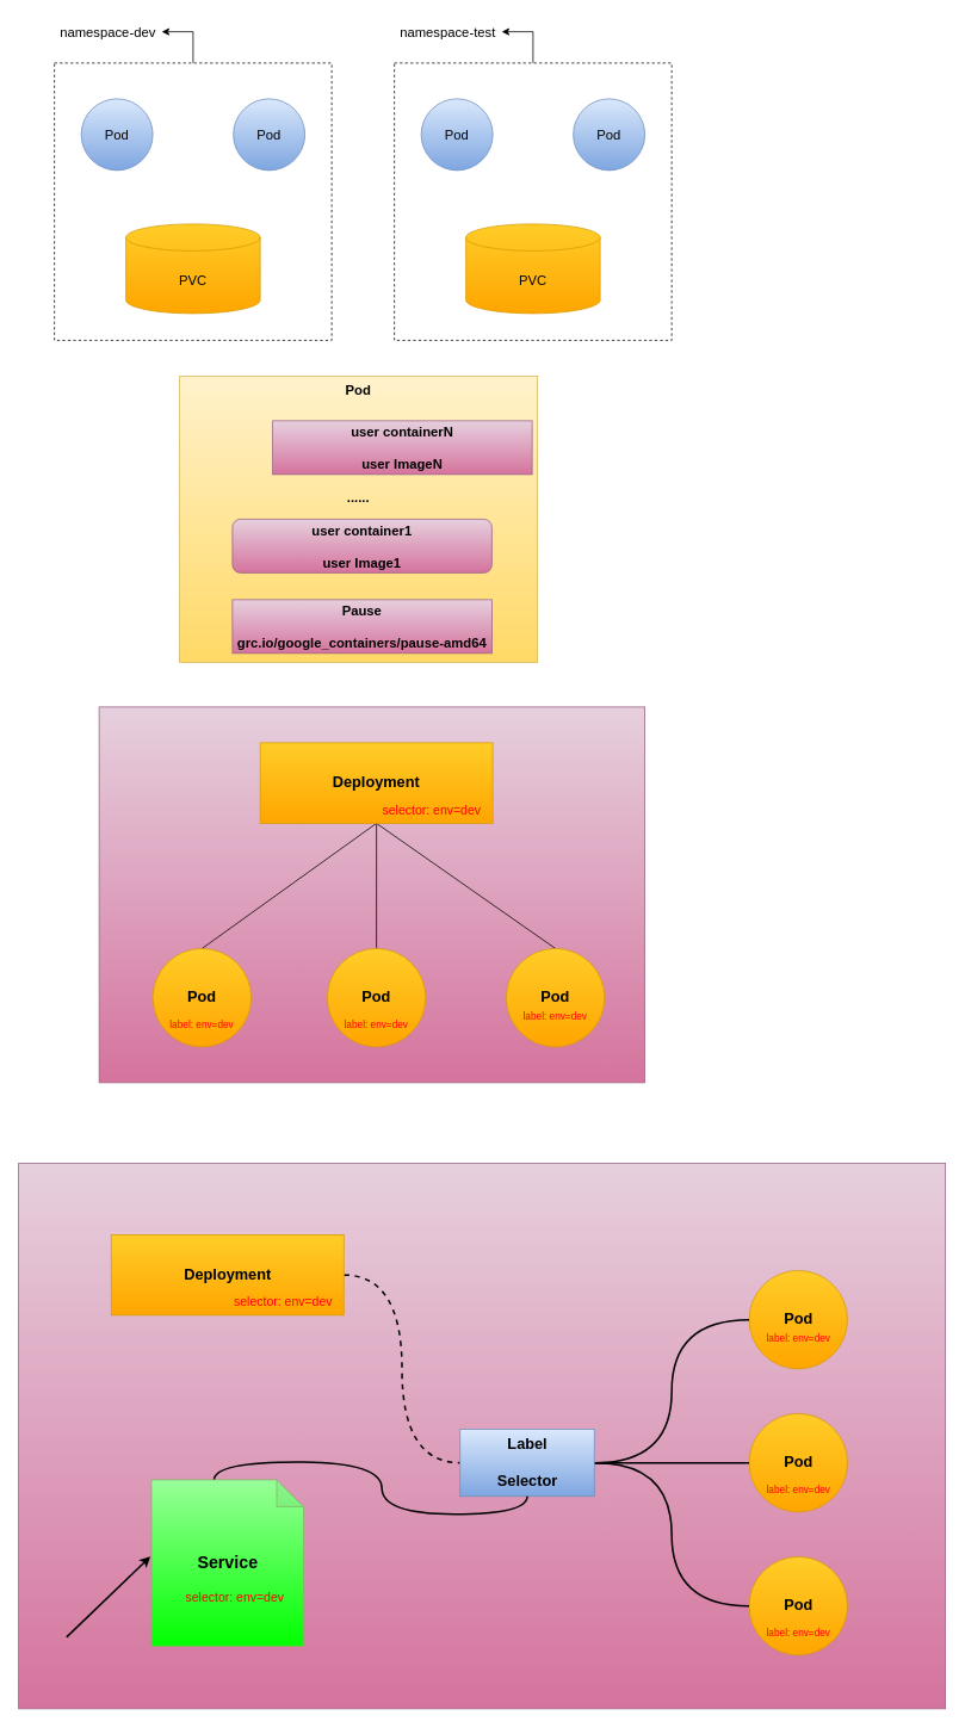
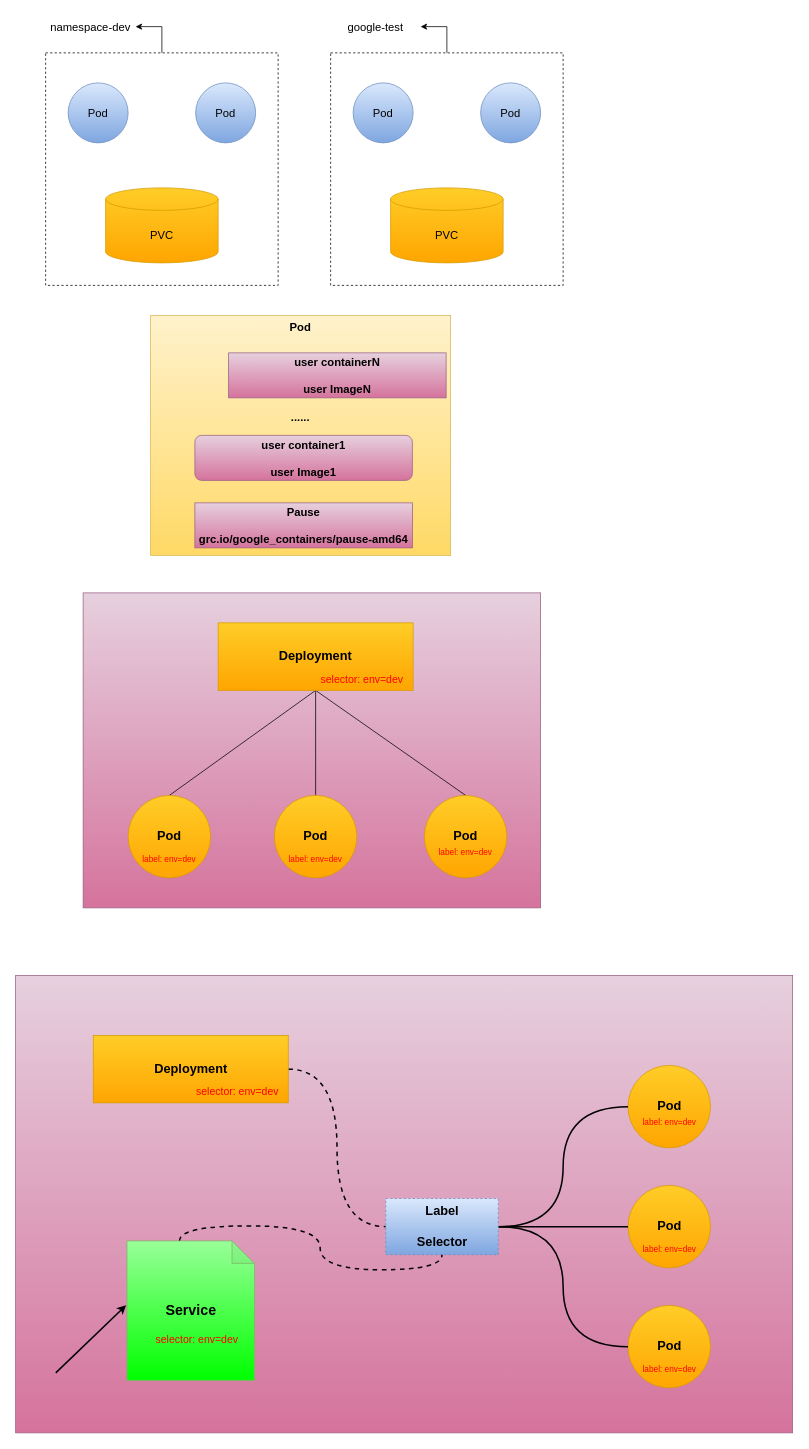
- <mxCell id="16" value="namespace-test" style="text;html=1;strokeColor=none;fillColor=none;align=center;verticalAlign=middle;whiteSpace=wrap;rounded=0;dashed=1;fontSize=15;" parent="1" vertex="1"><mxGeometry x="440" y="20" width="120" height="30" as="geometry" /></mxCell>
+ <mxCell id="16" value="google-test" style="text;html=1;strokeColor=none;fillColor=none;align=center;verticalAlign=middle;whiteSpace=wrap;rounded=0;dashed=1;fontSize=15;" parent="1" vertex="1"><mxGeometry x="440" y="20" width="120" height="30" as="geometry" /></mxCell>
- <mxCell id="44" value="&lt;font color=&quot;#000000&quot; style=&quot;font-size: 17px;&quot;&gt;Label&lt;br style=&quot;font-size: 17px;&quot;&gt;&lt;br style=&quot;font-size: 17px;&quot;&gt;Selector&lt;br style=&quot;font-size: 17px;&quot;&gt;&lt;/font&gt;" style="rounded=0;whiteSpace=wrap;html=1;fontSize=17;fontStyle=1;fillColor=#dae8fc;gradientColor=#7ea6e0;strokeColor=#6c8ebf;" vertex="1" parent="1"><mxGeometry x="513.5" y="1597.5" width="150" height="75" as="geometry" /></mxCell>
+ <mxCell id="44" value="&lt;font color=&quot;#000000&quot; style=&quot;font-size: 17px;&quot;&gt;Label&lt;br style=&quot;font-size: 17px;&quot;&gt;&lt;br style=&quot;font-size: 17px;&quot;&gt;Selector&lt;br style=&quot;font-size: 17px;&quot;&gt;&lt;/font&gt;" style="rounded=0;whiteSpace=wrap;html=1;fontSize=17;fontStyle=1;fillColor=#dae8fc;gradientColor=#7ea6e0;strokeColor=#6c8ebf;dashed=1;" vertex="1" parent="1"><mxGeometry x="513.5" y="1597.5" width="150" height="75" as="geometry" /></mxCell>
- <mxCell id="45" style="edgeStyle=orthogonalEdgeStyle;rounded=0;orthogonalLoop=1;jettySize=auto;html=1;entryX=0.5;entryY=1;entryDx=0;entryDy=0;strokeWidth=2;fontSize=19;fontColor=#000000;endArrow=none;endFill=0;exitX=0;exitY=0;exitDx=70;exitDy=0;exitPerimeter=0;curved=1;" edge="1" parent="1" source="46" target="44"><mxGeometry relative="1" as="geometry" /></mxCell>
+ <mxCell id="45" style="edgeStyle=orthogonalEdgeStyle;rounded=0;orthogonalLoop=1;jettySize=auto;html=1;entryX=0.5;entryY=1;entryDx=0;entryDy=0;strokeWidth=2;fontSize=19;fontColor=#000000;endArrow=none;endFill=0;exitX=0;exitY=0;exitDx=70;exitDy=0;exitPerimeter=0;curved=1;dashed=1;" edge="1" parent="1" source="46" target="44"><mxGeometry relative="1" as="geometry" /></mxCell>
